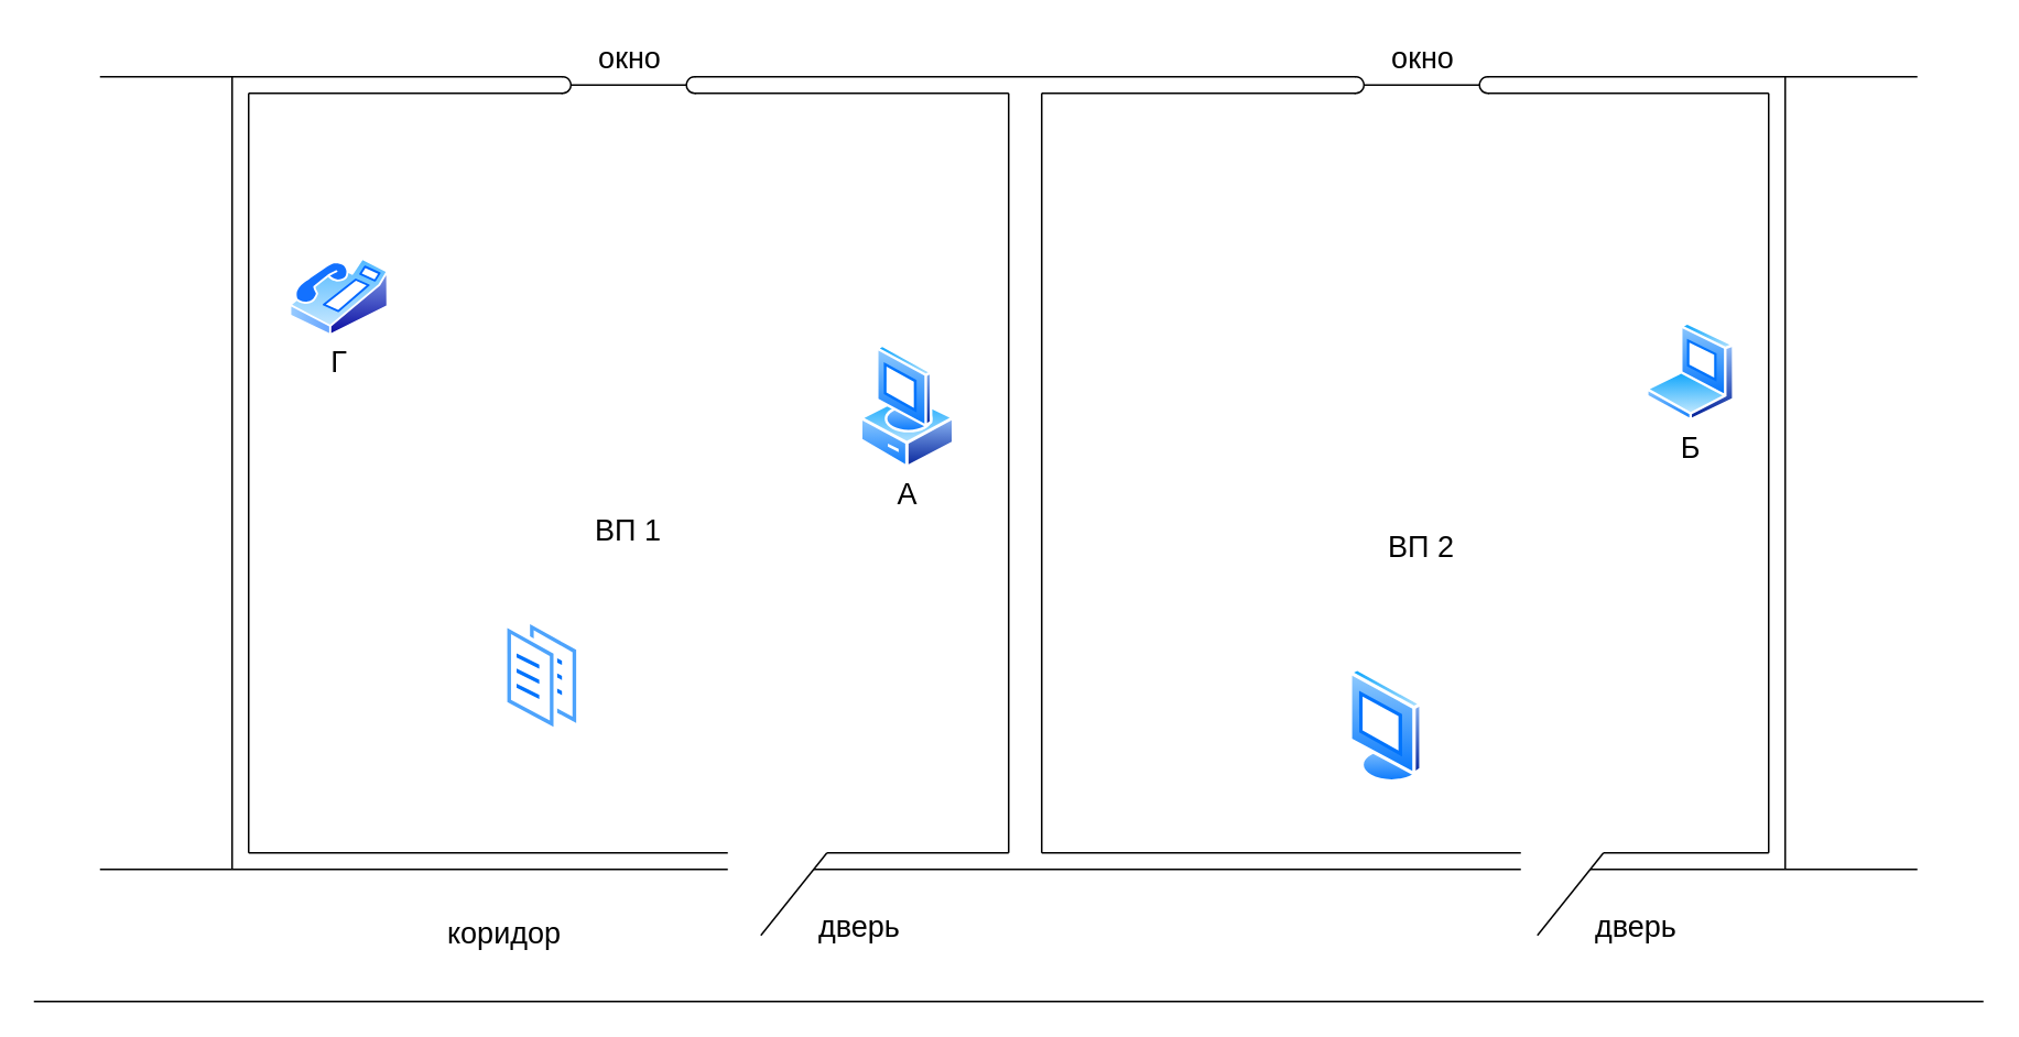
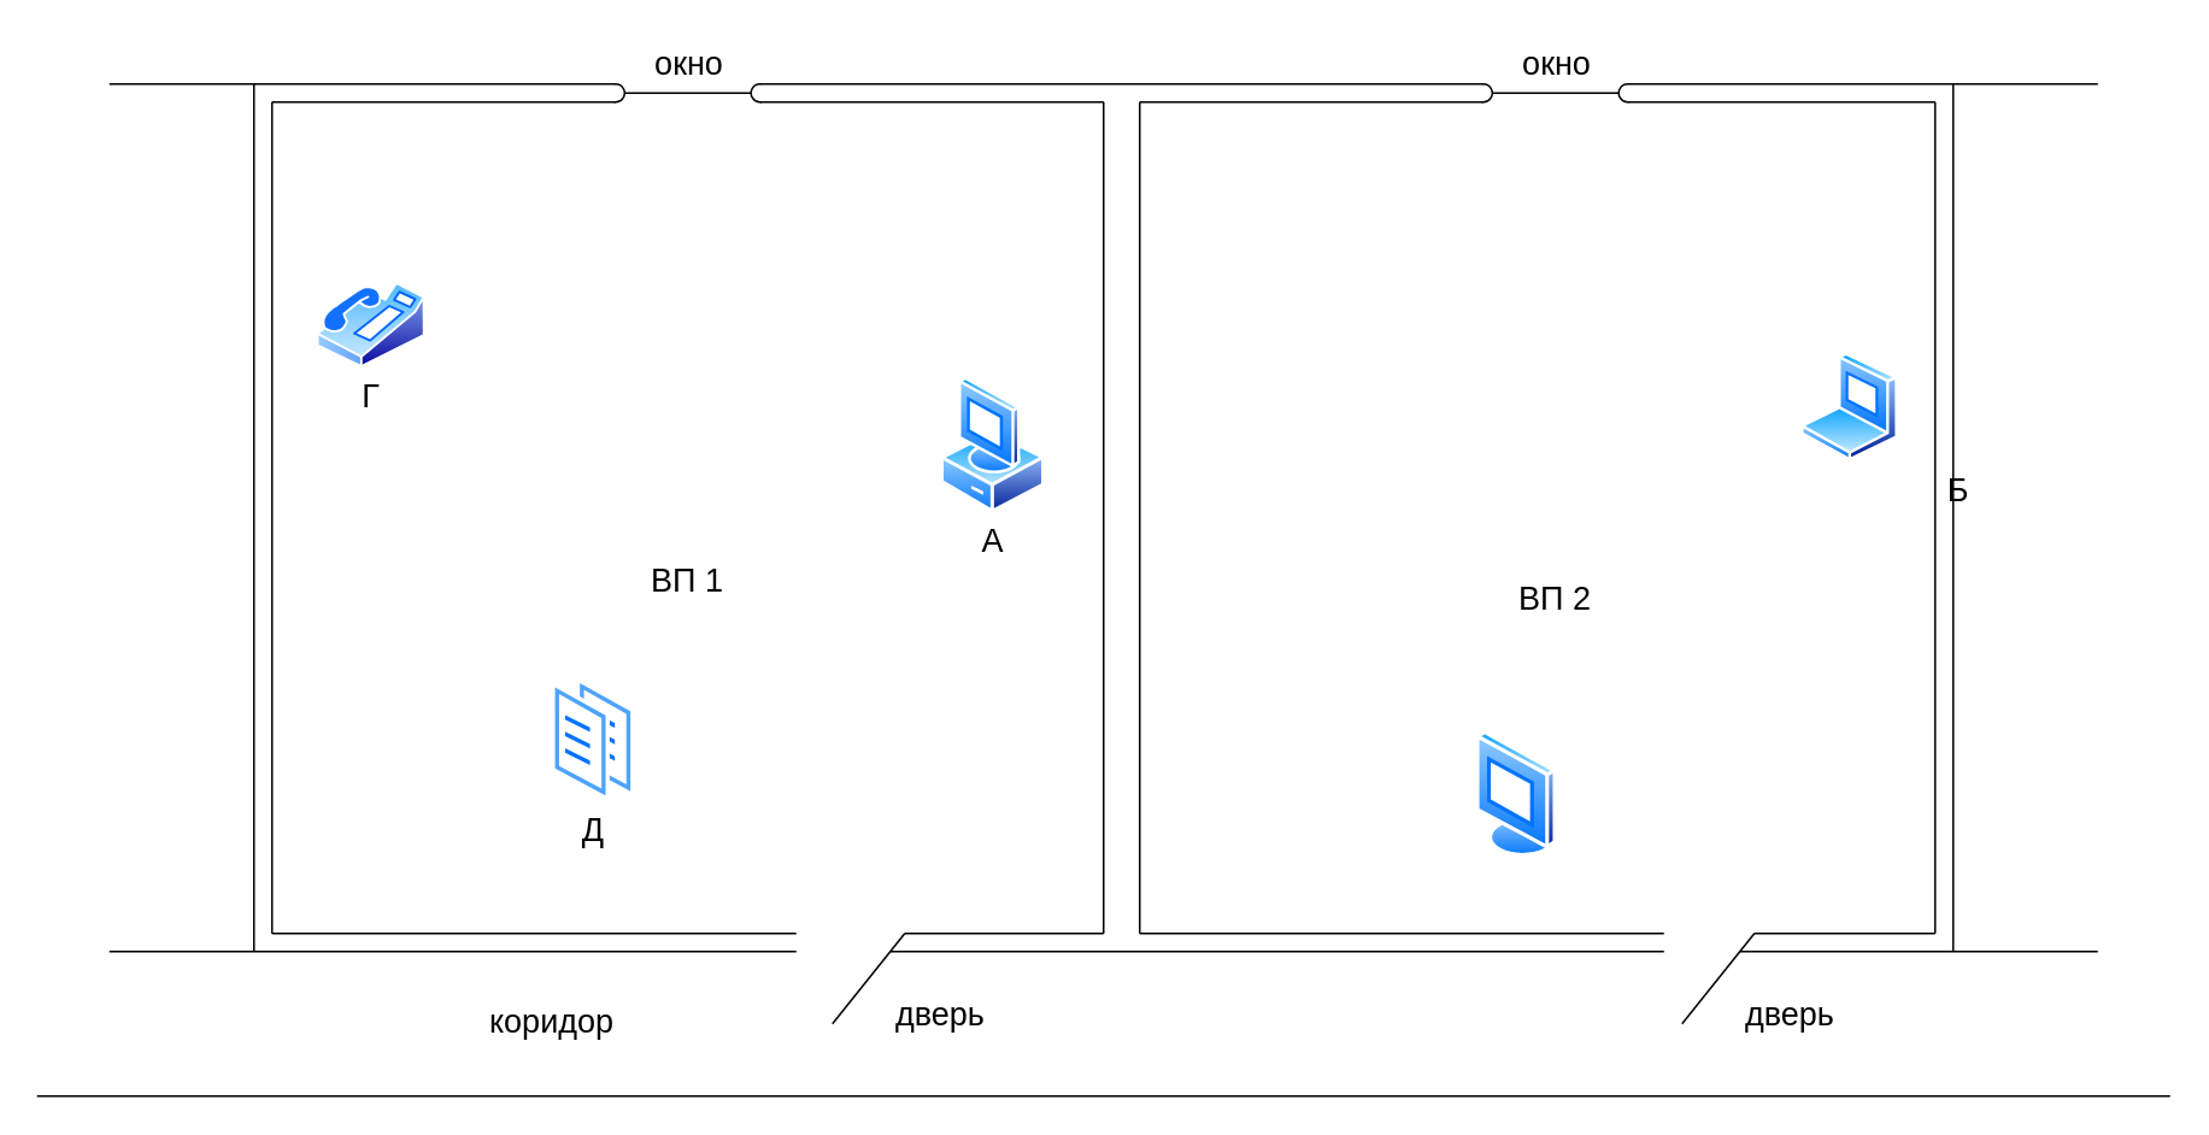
- <mxCell id="19" value="&lt;font style=&quot;font-size: 18px;&quot;&gt;Б&lt;/font&gt;" style="text;html=1;strokeColor=none;fillColor=none;align=center;verticalAlign=middle;whiteSpace=wrap;rounded=0;" parent="1" vertex="1"><mxGeometry x="1007.5" y="256" width="30" height="30" as="geometry" /></mxCell>
+ <mxCell id="19" value="&lt;font style=&quot;font-size: 18px;&quot;&gt;Б&lt;/font&gt;" style="text;html=1;strokeColor=none;fillColor=none;align=center;verticalAlign=middle;whiteSpace=wrap;rounded=0;" parent="1" vertex="1"><mxGeometry x="1067.5" y="256" width="30" height="30" as="geometry" /></mxCell>
+ <mxCell id="46" value="&lt;font style=&quot;font-size: 18px;&quot;&gt;Д&lt;/font&gt;" style="text;html=1;strokeColor=none;fillColor=none;align=center;verticalAlign=middle;whiteSpace=wrap;rounded=0;" vertex="1" parent="1"><mxGeometry x="313" y="444" width="30" height="30" as="geometry" /></mxCell>
